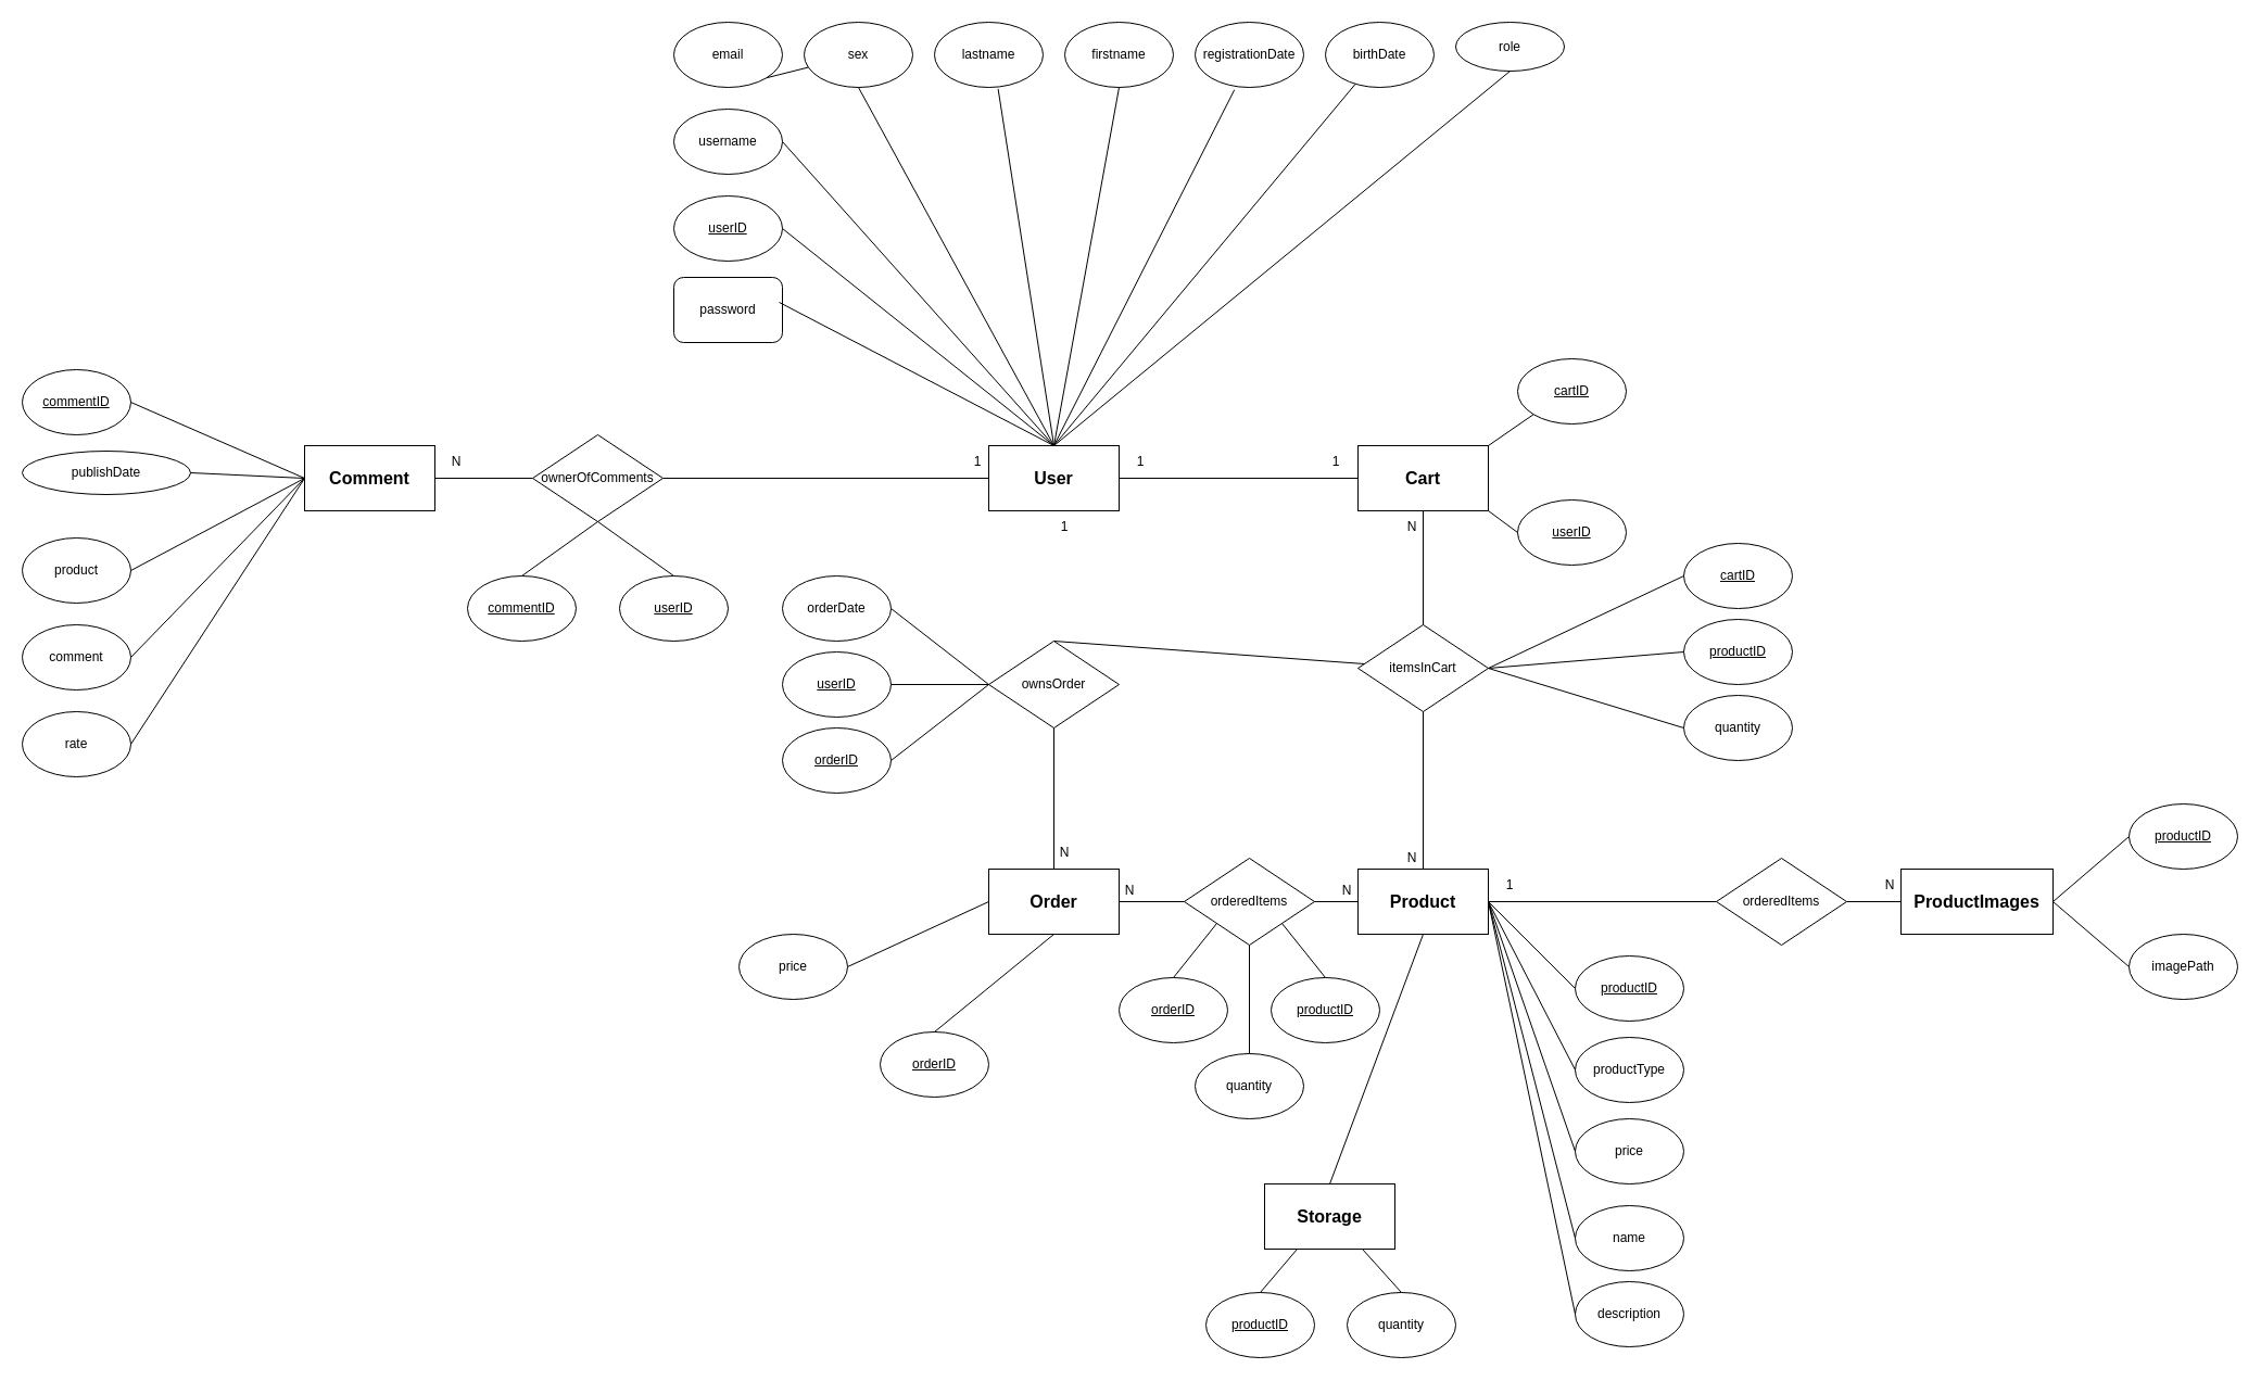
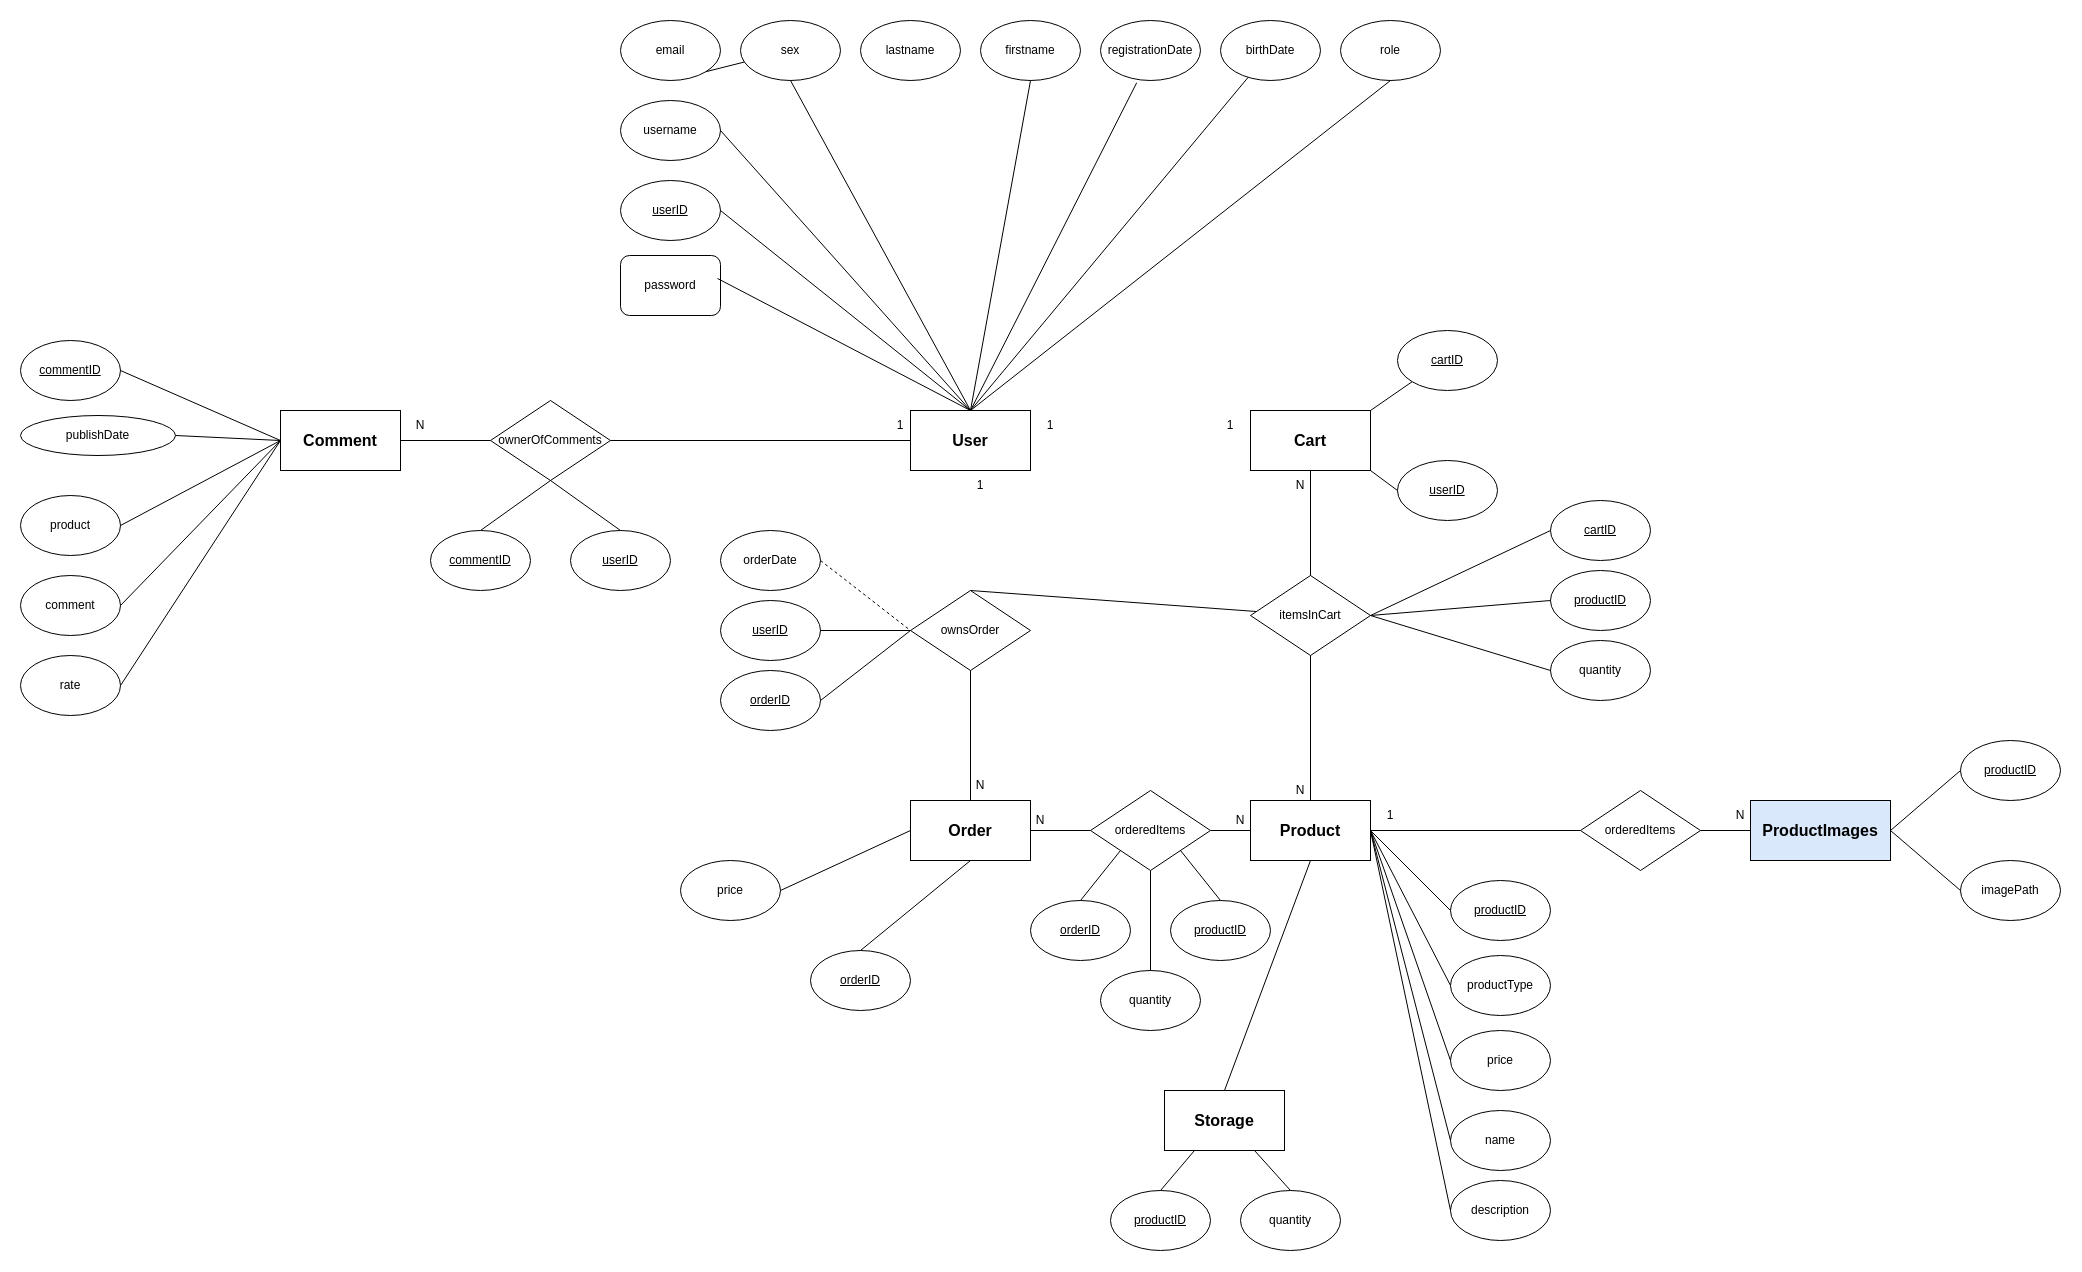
- <mxCell id="102" value="role" style="ellipse;whiteSpace=wrap;html=1;" parent="1" vertex="1"><mxGeometry x="1340" y="20" width="100" height="45" as="geometry" /></mxCell>
+ <mxCell id="102" value="role" style="ellipse;whiteSpace=wrap;html=1;" parent="1" vertex="1"><mxGeometry x="1340" y="20" width="100" height="60" as="geometry" /></mxCell>
- <mxCell id="17" value="" style="endArrow=none;html=1;rounded=0;entryX=0.5;entryY=0;entryDx=0;entryDy=0;exitX=0.586;exitY=1.023;exitDx=0;exitDy=0;exitPerimeter=0;" parent="1" source="8" target="2" edge="1"><mxGeometry width="50" height="50" relative="1" as="geometry"><mxPoint x="790" y="270" as="sourcePoint" /><mxPoint x="920" y="270" as="targetPoint" /></mxGeometry></mxCell>
- <mxCell id="26" value="" style="endArrow=none;html=1;rounded=0;entryX=0;entryY=0.5;entryDx=0;entryDy=0;exitX=1;exitY=0.5;exitDx=0;exitDy=0;" parent="1" source="2" target="21" edge="1"><mxGeometry width="50" height="50" relative="1" as="geometry"><mxPoint x="1010" y="430" as="sourcePoint" /><mxPoint x="1060" y="380" as="targetPoint" /></mxGeometry></mxCell>
- <mxCell id="58" value="" style="endArrow=none;html=1;rounded=0;exitX=1;exitY=0.5;exitDx=0;exitDy=0;entryX=0;entryY=0.5;entryDx=0;entryDy=0;" parent="1" source="57" target="54" edge="1"><mxGeometry width="50" height="50" relative="1" as="geometry"><mxPoint x="1190" y="600" as="sourcePoint" /><mxPoint x="1240" y="550" as="targetPoint" /></mxGeometry></mxCell>
+ <mxCell id="58" value="" style="endArrow=none;html=1;rounded=0;exitX=1;exitY=0.5;exitDx=0;exitDy=0;entryX=0;entryY=0.5;entryDx=0;entryDy=0;dashed=1;" parent="1" source="57" target="54" edge="1"><mxGeometry width="50" height="50" relative="1" as="geometry"><mxPoint x="1190" y="600" as="sourcePoint" /><mxPoint x="1240" y="550" as="targetPoint" /></mxGeometry></mxCell>
- <mxCell id="106" value="&lt;span style=&quot;font-size: 16px;&quot;&gt;&lt;b&gt;ProductImages&lt;/b&gt;&lt;/span&gt;" style="rounded=0;whiteSpace=wrap;html=1;" parent="1" vertex="1"><mxGeometry x="1750" y="800" width="140" height="60" as="geometry" /></mxCell>
+ <mxCell id="106" value="&lt;span style=&quot;font-size: 16px;&quot;&gt;&lt;b&gt;ProductImages&lt;/b&gt;&lt;/span&gt;" style="rounded=0;whiteSpace=wrap;html=1;fillColor=#dae8fc;" parent="1" vertex="1"><mxGeometry x="1750" y="800" width="140" height="60" as="geometry" /></mxCell>
